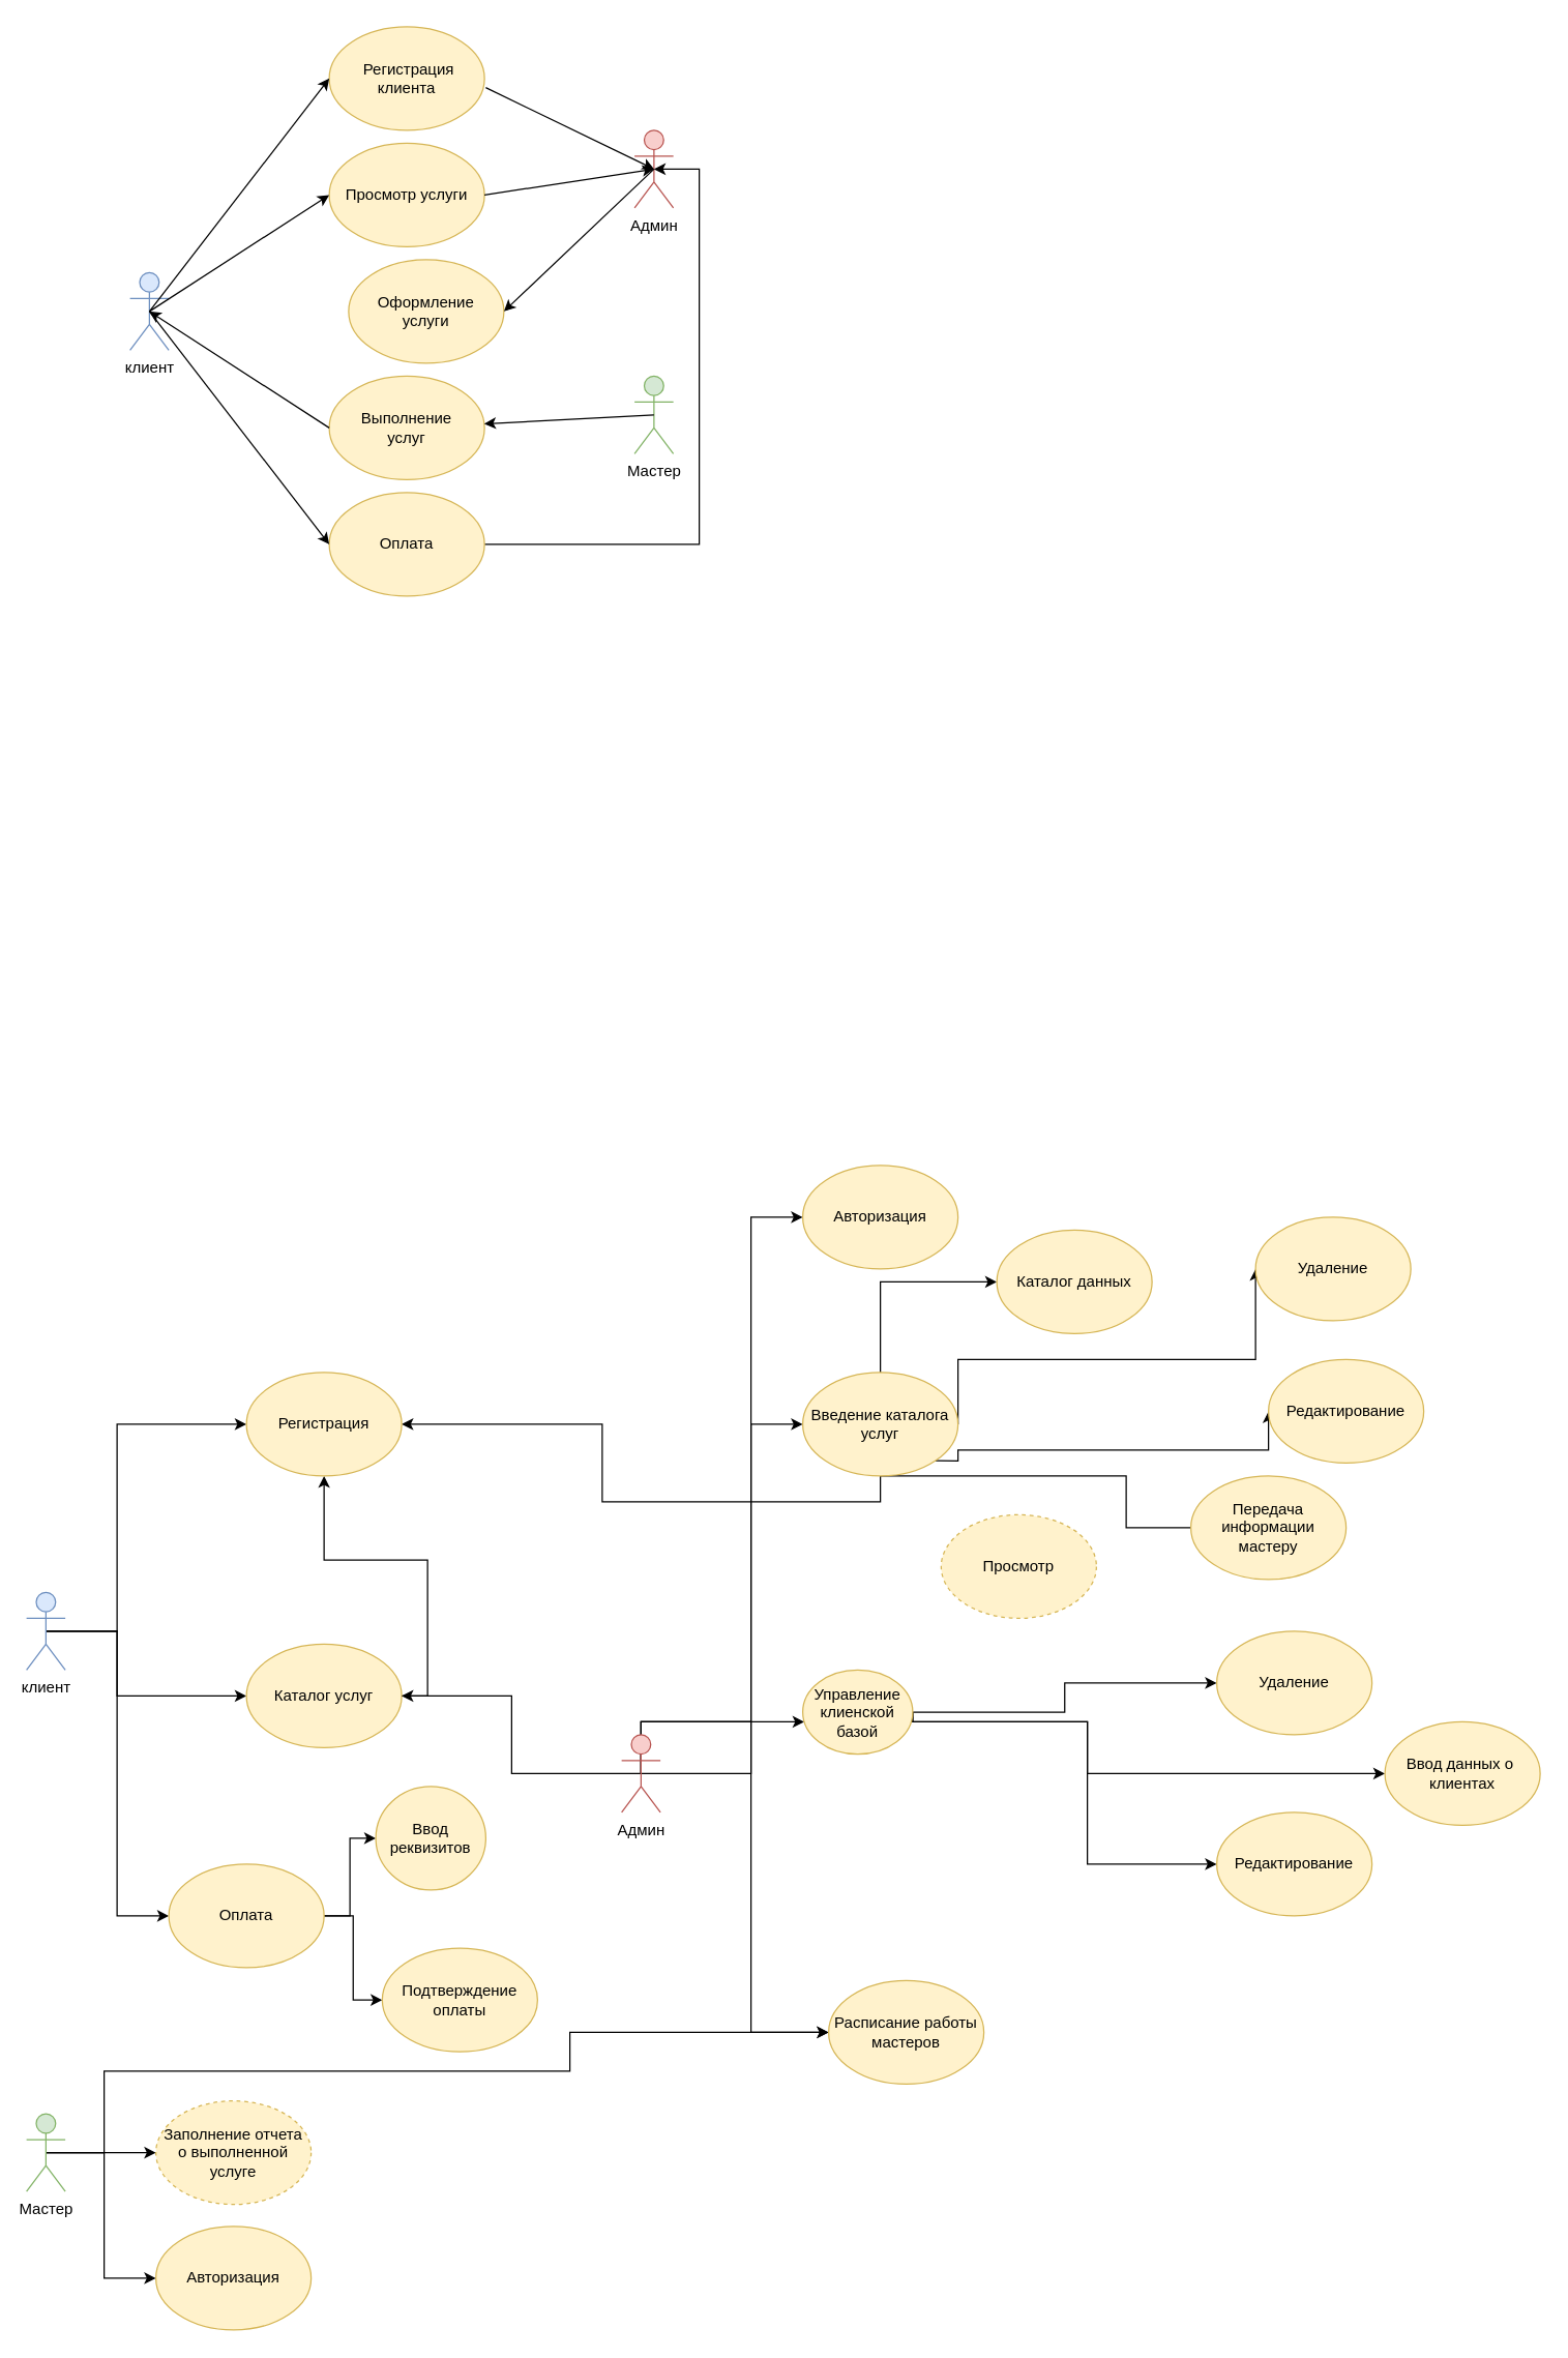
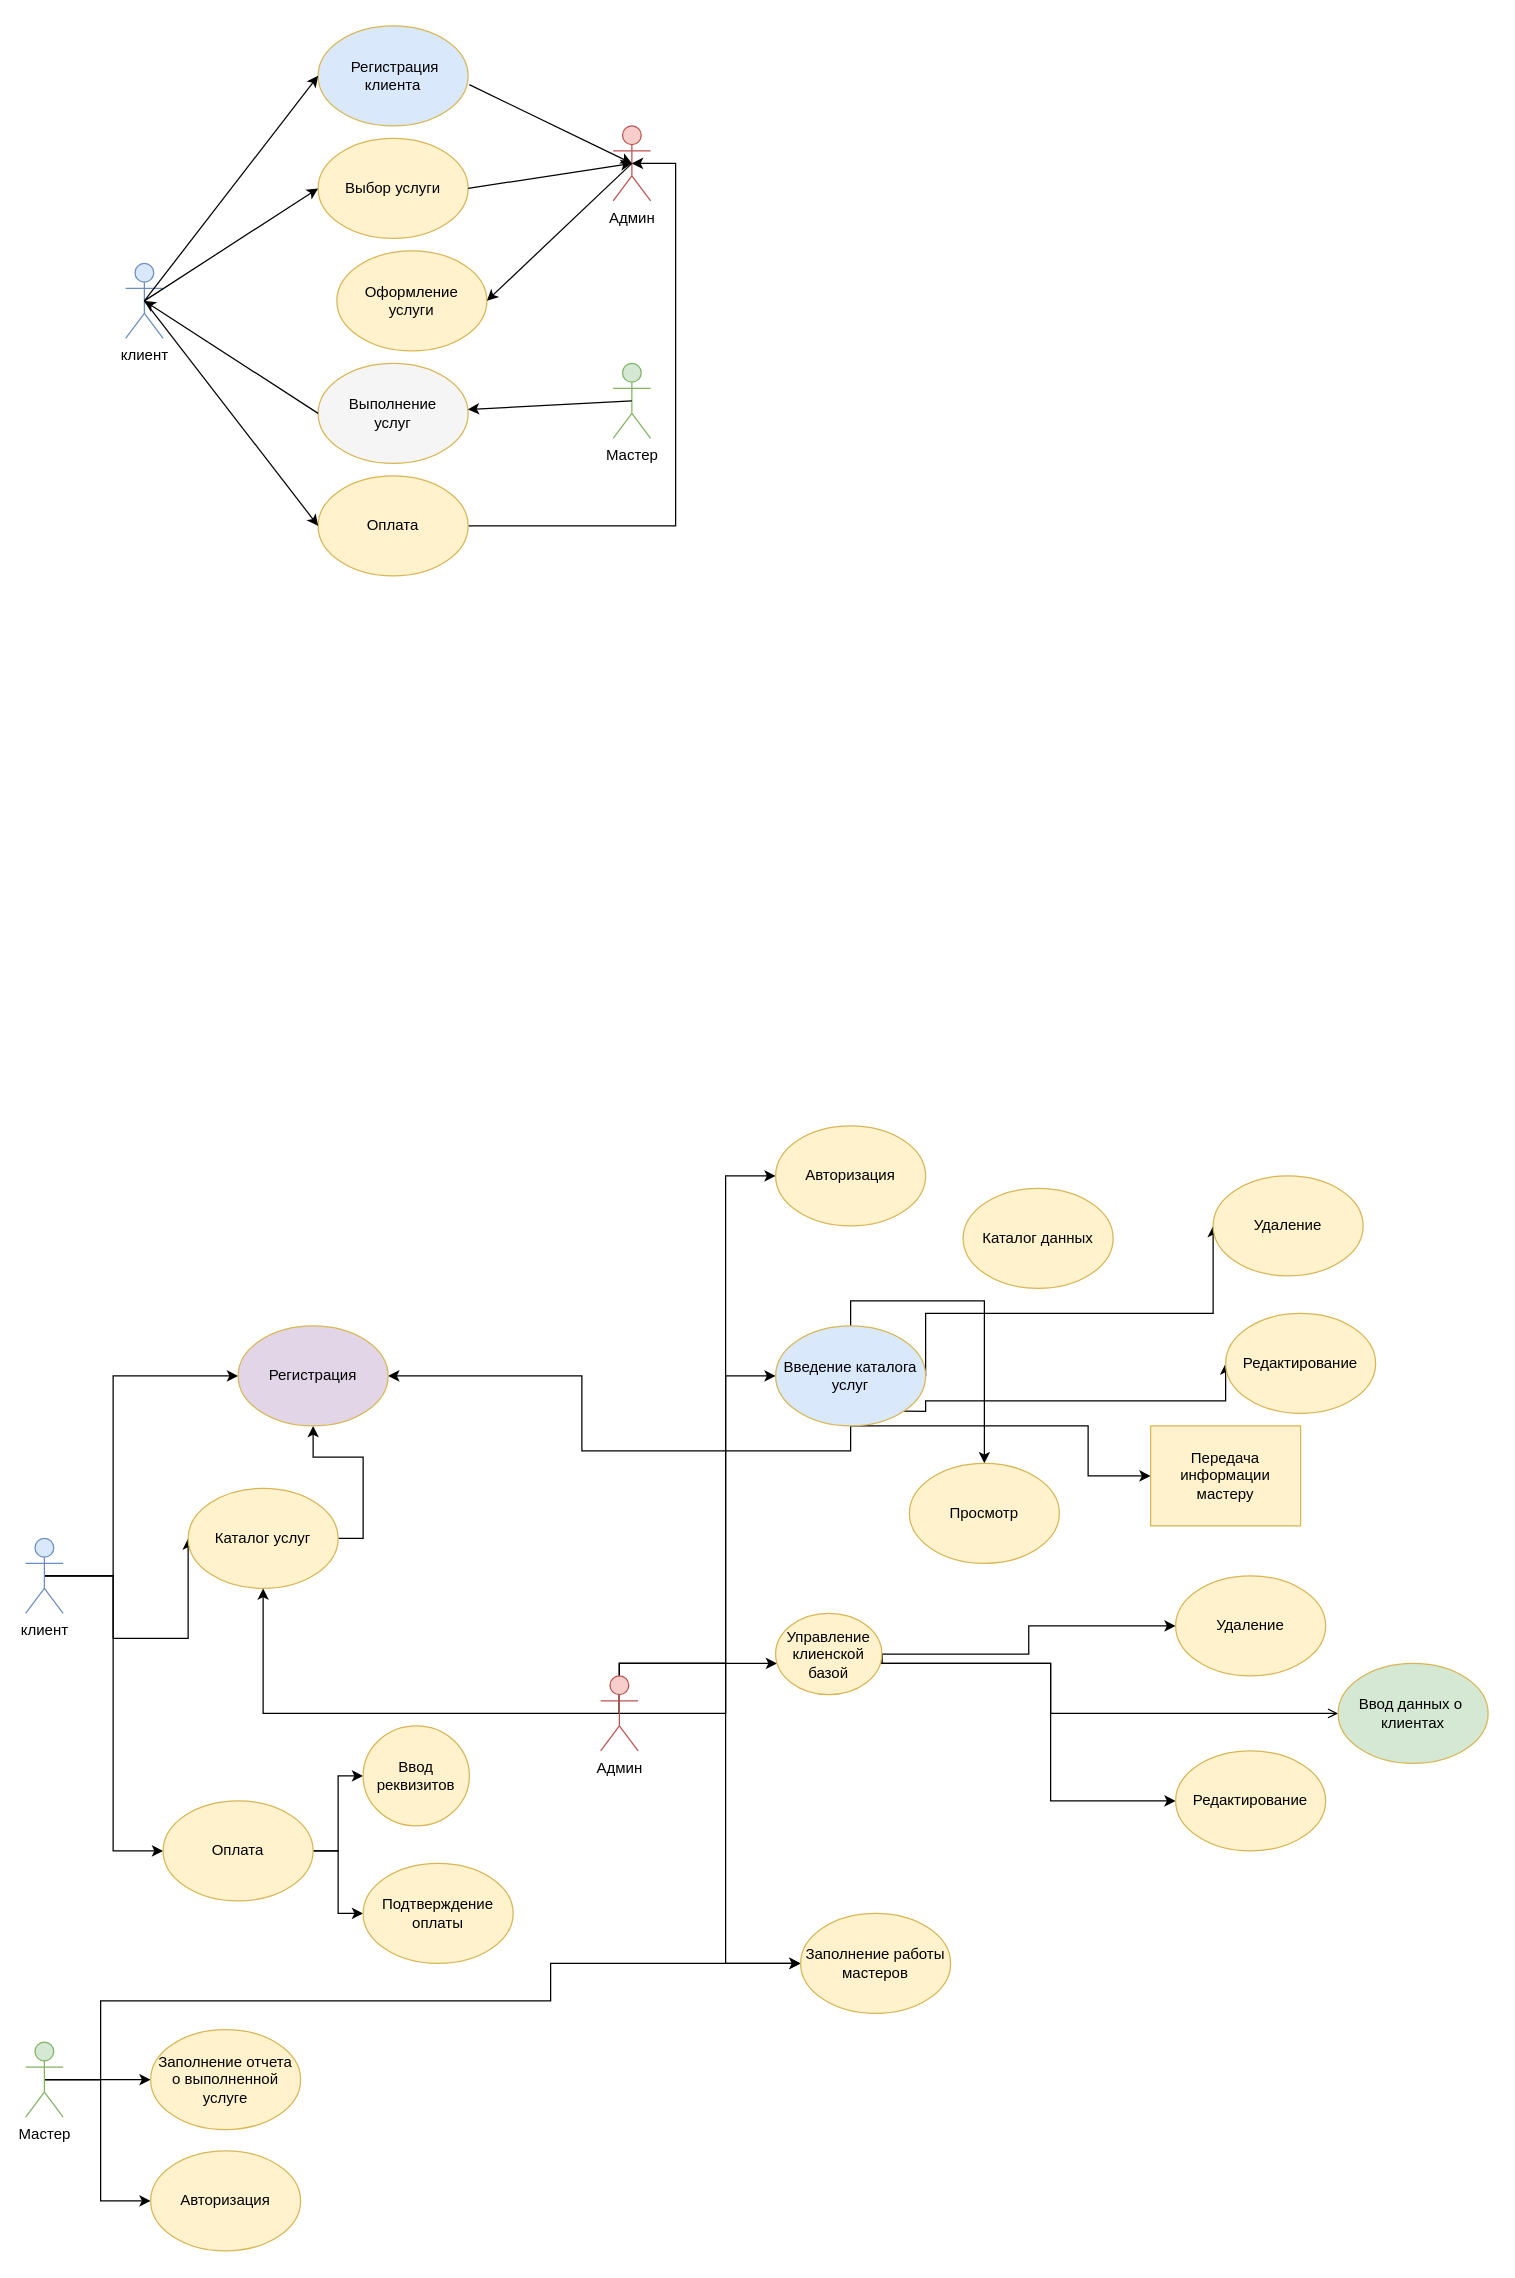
- <mxCell id="8" value="&amp;nbsp;Регистрация&lt;br&gt;клиента" style="ellipse;whiteSpace=wrap;html=1;fillColor=#fff2cc;strokeColor=#d6b656;" vertex="1" parent="1"><mxGeometry x="254" y="20" width="120" height="80" as="geometry" /></mxCell>
+ <mxCell id="8" value="&amp;nbsp;Регистрация&lt;br&gt;клиента" style="ellipse;whiteSpace=wrap;html=1;fillColor=#dae8fc;strokeColor=#d6b656;" vertex="1" parent="1"><mxGeometry x="254" y="20" width="120" height="80" as="geometry" /></mxCell>
- <mxCell id="7" value="Просмотр услуги" style="ellipse;whiteSpace=wrap;html=1;fillColor=#fff2cc;strokeColor=#d6b656;" vertex="1" parent="1"><mxGeometry x="254" y="110" width="120" height="80" as="geometry" /></mxCell>
+ <mxCell id="7" value="Выбор услуги" style="ellipse;whiteSpace=wrap;html=1;fillColor=#fff2cc;strokeColor=#d6b656;" vertex="1" parent="1"><mxGeometry x="254" y="110" width="120" height="80" as="geometry" /></mxCell>
- <mxCell id="6" value="Выполнение&lt;br&gt;услуг" style="ellipse;whiteSpace=wrap;html=1;fillColor=#fff2cc;strokeColor=#d6b656;" vertex="1" parent="1"><mxGeometry x="254" y="290" width="120" height="80" as="geometry" /></mxCell>
+ <mxCell id="6" value="Выполнение&lt;br&gt;услуг" style="ellipse;whiteSpace=wrap;html=1;fillColor=#f5f5f5;strokeColor=#d6b656;" vertex="1" parent="1"><mxGeometry x="254" y="290" width="120" height="80" as="geometry" /></mxCell>
- <mxCell id="34" style="edgeStyle=orthogonalEdgeStyle;rounded=0;orthogonalLoop=1;jettySize=auto;html=1;exitX=0.5;exitY=0;exitDx=0;exitDy=0;entryX=0;entryY=0.5;entryDx=0;entryDy=0;" edge="1" parent="1" source="39" target="55"><mxGeometry relative="1" as="geometry" /></mxCell>
+ <mxCell id="34" style="edgeStyle=orthogonalEdgeStyle;rounded=0;orthogonalLoop=1;jettySize=auto;html=1;exitX=0.5;exitY=0;exitDx=0;exitDy=0;" edge="1" parent="1" source="39" target="62"><mxGeometry relative="1" as="geometry" /></mxCell>
- <mxCell id="49" value="Регистрация" style="ellipse;whiteSpace=wrap;html=1;fillColor=#fff2cc;strokeColor=#d6b656;" vertex="1" parent="1"><mxGeometry x="190" y="1060" width="120" height="80" as="geometry" /></mxCell>
+ <mxCell id="49" value="Регистрация" style="ellipse;whiteSpace=wrap;html=1;fillColor=#e1d5e7;strokeColor=#d6b656;" vertex="1" parent="1"><mxGeometry x="190" y="1060" width="120" height="80" as="geometry" /></mxCell>
- <mxCell id="39" value="Введение каталога услуг" style="ellipse;whiteSpace=wrap;html=1;fillColor=#fff2cc;strokeColor=#d6b656;" vertex="1" parent="1"><mxGeometry x="620" y="1060" width="120" height="80" as="geometry" /></mxCell>
+ <mxCell id="39" value="Введение каталога услуг" style="ellipse;whiteSpace=wrap;html=1;fillColor=#dae8fc;strokeColor=#d6b656;" vertex="1" parent="1"><mxGeometry x="620" y="1060" width="120" height="80" as="geometry" /></mxCell>
- <mxCell id="36" style="edgeStyle=orthogonalEdgeStyle;rounded=0;orthogonalLoop=1;jettySize=auto;html=1;exitX=0.5;exitY=1;exitDx=0;exitDy=0;entryX=0;entryY=0.5;entryDx=0;entryDy=0;endArrow=none;" edge="1" parent="1" source="39" target="54"><mxGeometry relative="1" as="geometry"><Array as="points"><mxPoint x="870" y="1140" /><mxPoint x="870" y="1180" /></Array></mxGeometry></mxCell>
+ <mxCell id="36" style="edgeStyle=orthogonalEdgeStyle;rounded=0;orthogonalLoop=1;jettySize=auto;html=1;exitX=0.5;exitY=1;exitDx=0;exitDy=0;entryX=0;entryY=0.5;entryDx=0;entryDy=0;" edge="1" parent="1" source="39" target="54"><mxGeometry relative="1" as="geometry"><Array as="points"><mxPoint x="870" y="1140" /><mxPoint x="870" y="1180" /></Array></mxGeometry></mxCell>
- <mxCell id="54" value="Передача информации&lt;br&gt;мастеру" style="ellipse;whiteSpace=wrap;html=1;fillColor=#fff2cc;strokeColor=#d6b656;" vertex="1" parent="1"><mxGeometry x="920" y="1140" width="120" height="80" as="geometry" /></mxCell>
+ <mxCell id="54" value="Передача информации&lt;br&gt;мастеру" style="whiteSpace=wrap;html=1;fillColor=#fff2cc;strokeColor=#d6b656;rounded=0;" vertex="1" parent="1"><mxGeometry x="920" y="1140" width="120" height="80" as="geometry" /></mxCell>
- <mxCell id="62" value="Просмотр" style="ellipse;whiteSpace=wrap;html=1;fillColor=#fff2cc;strokeColor=#d6b656;dashed=1;" vertex="1" parent="1"><mxGeometry x="727" y="1170" width="120" height="80" as="geometry" /></mxCell>
+ <mxCell id="62" value="Просмотр" style="ellipse;whiteSpace=wrap;html=1;fillColor=#fff2cc;strokeColor=#d6b656;" vertex="1" parent="1"><mxGeometry x="727" y="1170" width="120" height="80" as="geometry" /></mxCell>
- <mxCell id="24" value="Каталог услуг" style="ellipse;whiteSpace=wrap;html=1;fillColor=#fff2cc;strokeColor=#d6b656;" vertex="1" parent="1"><mxGeometry x="190" y="1270" width="120" height="80" as="geometry" /></mxCell>
+ <mxCell id="24" value="Каталог услуг" style="ellipse;whiteSpace=wrap;html=1;fillColor=#fff2cc;strokeColor=#d6b656;" vertex="1" parent="1"><mxGeometry x="150" y="1190" width="120" height="80" as="geometry" /></mxCell>
- <mxCell id="42" style="edgeStyle=orthogonalEdgeStyle;rounded=0;orthogonalLoop=1;jettySize=auto;html=1;exitX=1;exitY=0.5;exitDx=0;exitDy=0;entryX=0;entryY=0.5;entryDx=0;entryDy=0;" edge="1" parent="1" source="43" target="58"><mxGeometry relative="1" as="geometry"><Array as="points"><mxPoint x="840" y="1330" /><mxPoint x="840" y="1370" /></Array></mxGeometry></mxCell>
+ <mxCell id="42" style="edgeStyle=orthogonalEdgeStyle;rounded=0;orthogonalLoop=1;jettySize=auto;html=1;exitX=1;exitY=0.5;exitDx=0;exitDy=0;entryX=0;entryY=0.5;entryDx=0;entryDy=0;endArrow=open;" edge="1" parent="1" source="43" target="58"><mxGeometry relative="1" as="geometry"><Array as="points"><mxPoint x="840" y="1330" /><mxPoint x="840" y="1370" /></Array></mxGeometry></mxCell>
- <mxCell id="58" value="Ввод данных о&amp;nbsp;&lt;br&gt;клиентах" style="ellipse;whiteSpace=wrap;html=1;fillColor=#fff2cc;strokeColor=#d6b656;" vertex="1" parent="1"><mxGeometry x="1070" y="1330" width="120" height="80" as="geometry" /></mxCell>
+ <mxCell id="58" value="Ввод данных о&amp;nbsp;&lt;br&gt;клиентах" style="ellipse;whiteSpace=wrap;html=1;fillColor=#d5e8d4;strokeColor=#d6b656;" vertex="1" parent="1"><mxGeometry x="1070" y="1330" width="120" height="80" as="geometry" /></mxCell>
- <mxCell id="51" value="Подтверждение оплаты" style="ellipse;whiteSpace=wrap;html=1;fillColor=#fff2cc;strokeColor=#d6b656;" vertex="1" parent="1"><mxGeometry x="295" y="1505" width="120" height="80" as="geometry" /></mxCell>
+ <mxCell id="51" value="Подтверждение оплаты" style="ellipse;whiteSpace=wrap;html=1;fillColor=#fff2cc;strokeColor=#d6b656;" vertex="1" parent="1"><mxGeometry x="290" y="1490" width="120" height="80" as="geometry" /></mxCell>
- <mxCell id="60" value="Расписание работы&lt;br&gt;мастеров" style="ellipse;whiteSpace=wrap;html=1;fillColor=#fff2cc;strokeColor=#d6b656;" vertex="1" parent="1"><mxGeometry x="640" y="1530" width="120" height="80" as="geometry" /></mxCell>
+ <mxCell id="60" value="Заполнение работы&lt;br&gt;мастеров" style="ellipse;whiteSpace=wrap;html=1;fillColor=#fff2cc;strokeColor=#d6b656;" vertex="1" parent="1"><mxGeometry x="640" y="1530" width="120" height="80" as="geometry" /></mxCell>
- <mxCell id="48" value="Заполнение отчета&lt;br&gt;о выполненной&lt;br&gt;услуге" style="ellipse;whiteSpace=wrap;html=1;fillColor=#fff2cc;strokeColor=#d6b656;dashed=1;" vertex="1" parent="1"><mxGeometry x="120" y="1623" width="120" height="80" as="geometry" /></mxCell>
+ <mxCell id="48" value="Заполнение отчета&lt;br&gt;о выполненной&lt;br&gt;услуге" style="ellipse;whiteSpace=wrap;html=1;fillColor=#fff2cc;strokeColor=#d6b656;" vertex="1" parent="1"><mxGeometry x="120" y="1623" width="120" height="80" as="geometry" /></mxCell>
